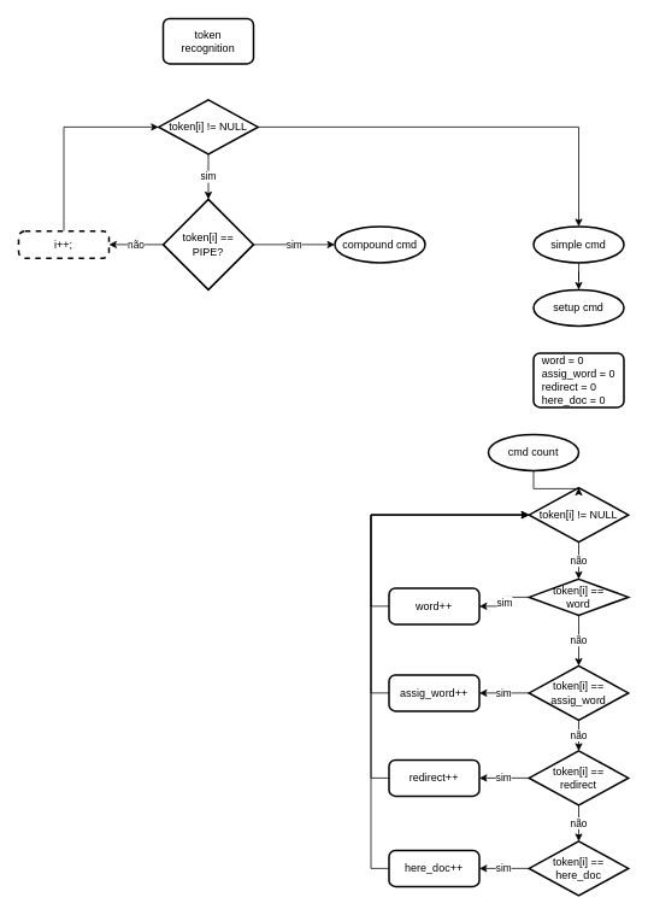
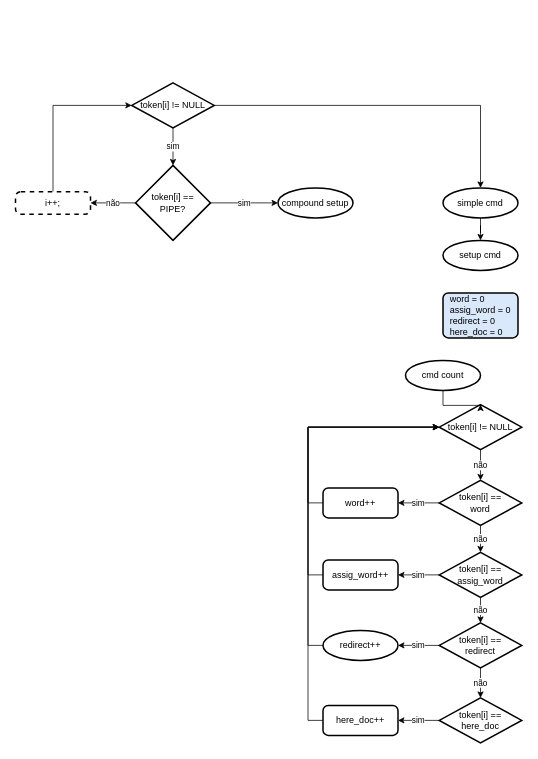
- <mxCell id="2" value="&lt;div&gt;token&lt;/div&gt;&lt;div&gt;recognition&lt;br&gt;&lt;/div&gt;" style="rounded=1;whiteSpace=wrap;html=1;absoluteArcSize=1;arcSize=14;strokeWidth=2;" vertex="1" parent="1"><mxGeometry x="180" y="20" width="100" height="50" as="geometry" /></mxCell>
- <mxCell id="13" value="compound cmd" style="strokeWidth=2;html=1;shape=mxgraph.flowchart.start_1;whiteSpace=wrap;" vertex="1" parent="1"><mxGeometry x="370" y="250" width="100" height="40" as="geometry" /></mxCell>
+ <mxCell id="13" value="compound setup" style="strokeWidth=2;html=1;shape=mxgraph.flowchart.start_1;whiteSpace=wrap;" vertex="1" parent="1"><mxGeometry x="370" y="250" width="100" height="40" as="geometry" /></mxCell>
- <mxCell id="15" value="&lt;div align=&quot;left&quot;&gt;word = 0&lt;/div&gt;&lt;div&gt;assig_word = 0&lt;/div&gt;&lt;div align=&quot;justify&quot;&gt;redirect = 0&lt;/div&gt;&lt;div align=&quot;justify&quot;&gt;here_doc = 0&lt;br&gt;&lt;/div&gt;" style="rounded=1;whiteSpace=wrap;html=1;absoluteArcSize=1;arcSize=14;strokeWidth=2;" vertex="1" parent="1"><mxGeometry x="590" y="390" width="100" height="60" as="geometry" /></mxCell>
+ <mxCell id="15" value="&lt;div align=&quot;left&quot;&gt;word = 0&lt;/div&gt;&lt;div&gt;assig_word = 0&lt;/div&gt;&lt;div align=&quot;justify&quot;&gt;redirect = 0&lt;/div&gt;&lt;div align=&quot;justify&quot;&gt;here_doc = 0&lt;br&gt;&lt;/div&gt;" style="rounded=1;whiteSpace=wrap;html=1;absoluteArcSize=1;arcSize=14;strokeWidth=2;fillColor=#dae8fc;" vertex="1" parent="1"><mxGeometry x="590" y="390" width="100" height="60" as="geometry" /></mxCell>
- <mxCell id="20" value="&lt;div&gt;token[i] ==&lt;/div&gt;&lt;div&gt;word&lt;br&gt;&lt;/div&gt;" style="strokeWidth=2;html=1;shape=mxgraph.flowchart.decision;whiteSpace=wrap;" vertex="1" parent="1"><mxGeometry x="585" y="640" width="110" height="40" as="geometry" /></mxCell>
+ <mxCell id="20" value="&lt;div&gt;token[i] ==&lt;/div&gt;&lt;div&gt;word&lt;br&gt;&lt;/div&gt;" style="strokeWidth=2;html=1;shape=mxgraph.flowchart.decision;whiteSpace=wrap;" vertex="1" parent="1"><mxGeometry x="585" y="640" width="110" height="60" as="geometry" /></mxCell>
- <mxCell id="34" value="redirect++" style="rounded=1;whiteSpace=wrap;html=1;absoluteArcSize=1;arcSize=14;strokeWidth=2;" vertex="1" parent="1"><mxGeometry x="430" y="840" width="100" height="40" as="geometry" /></mxCell>
+ <mxCell id="34" value="redirect++" style="ellipse;whiteSpace=wrap;html=1;absoluteArcSize=1;arcSize=14;strokeWidth=2;" vertex="1" parent="1"><mxGeometry x="430" y="840" width="100" height="40" as="geometry" /></mxCell>
